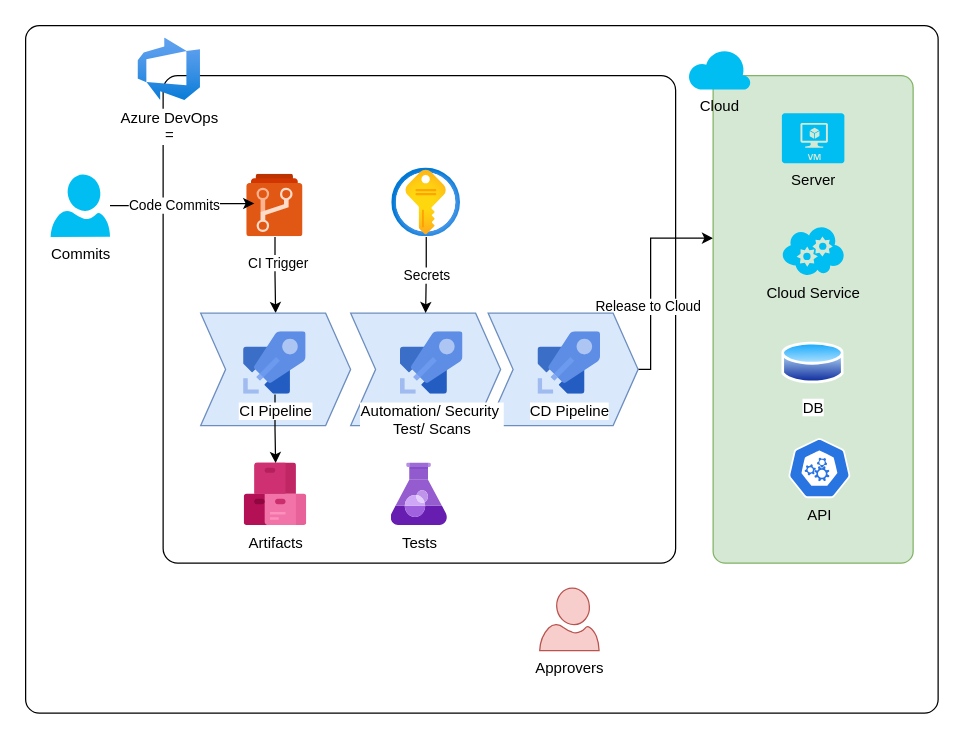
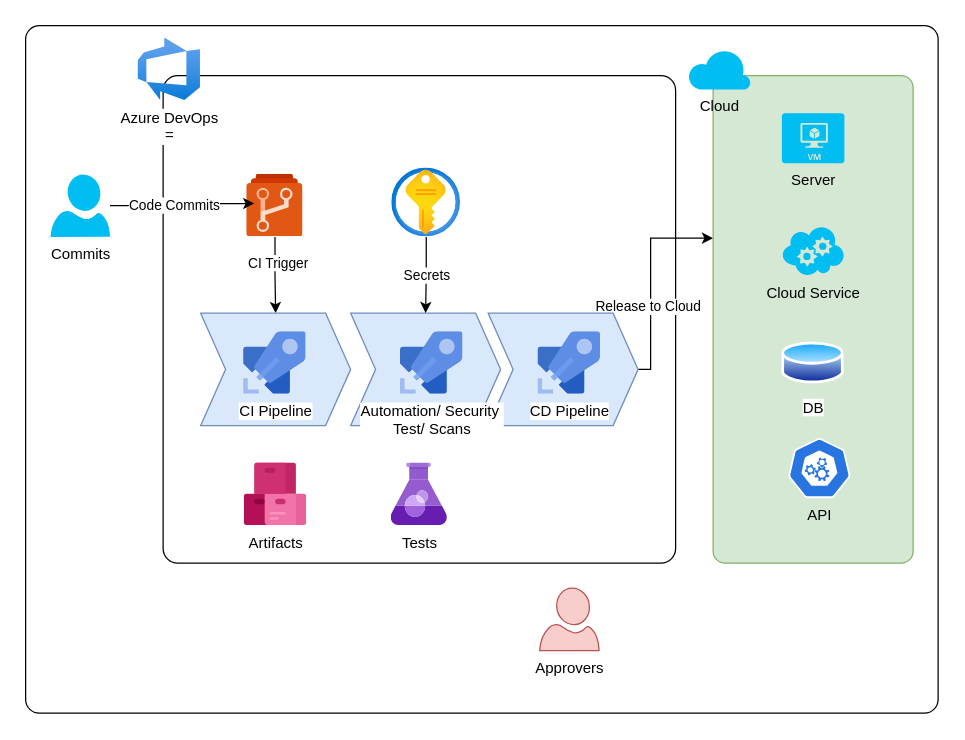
- <mxCell id="17" style="edgeStyle=orthogonalEdgeStyle;rounded=0;orthogonalLoop=1;jettySize=auto;html=1;" edge="1" parent="1" source="18" target="8"><mxGeometry relative="1" as="geometry" /></mxCell>
